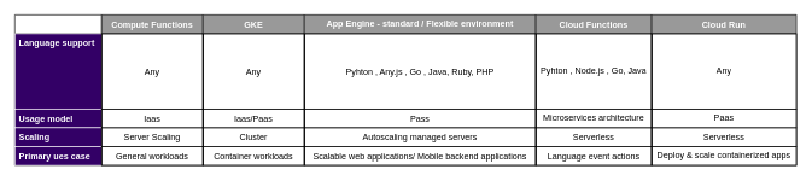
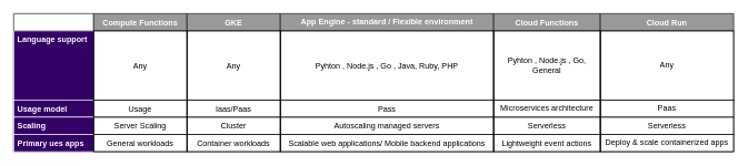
- <mxCell id="18" value="Pyhton , Any.js , Go , Java, Ruby, PHP" style="text;strokeColor=default;fillColor=none;align=center;verticalAlign=middle;spacingLeft=4;spacingRight=4;overflow=hidden;rotatable=0;points=[[0,0.5],[1,0.5]];portConstraint=eastwest;" vertex="1" parent="17"><mxGeometry y="26" width="320" height="104" as="geometry" /></mxCell>
+ <mxCell id="18" value="Pyhton , Node.js , Go , Java, Ruby, PHP" style="text;strokeColor=default;fillColor=none;align=center;verticalAlign=middle;spacingLeft=4;spacingRight=4;overflow=hidden;rotatable=0;points=[[0,0.5],[1,0.5]];portConstraint=eastwest;" vertex="1" parent="17"><mxGeometry y="26" width="320" height="104" as="geometry" /></mxCell>
- <mxCell id="23" value="Pyhton , Node.js , Go, Java" style="text;strokeColor=default;fillColor=none;align=center;verticalAlign=middle;spacingLeft=4;spacingRight=4;overflow=hidden;rotatable=0;points=[[0,0.5],[1,0.5]];portConstraint=eastwest;whiteSpace=wrap;" vertex="1" parent="22"><mxGeometry y="26" width="160" height="104" as="geometry" /></mxCell>
+ <mxCell id="23" value="Pyhton , Node.js , Go, General" style="text;strokeColor=default;fillColor=none;align=center;verticalAlign=middle;spacingLeft=4;spacingRight=4;overflow=hidden;rotatable=0;points=[[0,0.5],[1,0.5]];portConstraint=eastwest;whiteSpace=wrap;" vertex="1" parent="22"><mxGeometry y="26" width="160" height="104" as="geometry" /></mxCell>
- <mxCell id="9" value="Iaas" style="text;strokeColor=default;fillColor=none;align=center;verticalAlign=middle;spacingLeft=4;spacingRight=4;overflow=hidden;rotatable=0;points=[[0,0.5],[1,0.5]];portConstraint=eastwest;" vertex="1" parent="7"><mxGeometry y="130" width="140" height="26" as="geometry" /></mxCell>
+ <mxCell id="9" value="Usage" style="text;strokeColor=default;fillColor=none;align=center;verticalAlign=middle;spacingLeft=4;spacingRight=4;overflow=hidden;rotatable=0;points=[[0,0.5],[1,0.5]];portConstraint=eastwest;" vertex="1" parent="7"><mxGeometry y="130" width="140" height="26" as="geometry" /></mxCell>
- <mxCell id="6" value="Primary ues case" style="text;strokeColor=#FFFFFF;fillColor=#330066;align=left;verticalAlign=top;spacingLeft=4;spacingRight=4;overflow=hidden;rotatable=0;points=[[0,0.5],[1,0.5]];portConstraint=eastwest;fontColor=#FFFFFF;fontStyle=1" vertex="1" parent="2"><mxGeometry y="182" width="120" height="26" as="geometry" /></mxCell>
+ <mxCell id="6" value="Primary ues apps" style="text;strokeColor=#FFFFFF;fillColor=#330066;align=left;verticalAlign=top;spacingLeft=4;spacingRight=4;overflow=hidden;rotatable=0;points=[[0,0.5],[1,0.5]];portConstraint=eastwest;fontColor=#FFFFFF;fontStyle=1" vertex="1" parent="2"><mxGeometry y="182" width="120" height="26" as="geometry" /></mxCell>
- <mxCell id="26" value="Language event actions" style="text;strokeColor=default;fillColor=none;align=center;verticalAlign=middle;spacingLeft=4;spacingRight=4;overflow=hidden;rotatable=0;points=[[0,0.5],[1,0.5]];portConstraint=eastwest;" vertex="1" parent="22"><mxGeometry y="182" width="160" height="26" as="geometry" /></mxCell>
+ <mxCell id="26" value="Lightweight event actions" style="text;strokeColor=default;fillColor=none;align=center;verticalAlign=middle;spacingLeft=4;spacingRight=4;overflow=hidden;rotatable=0;points=[[0,0.5],[1,0.5]];portConstraint=eastwest;" vertex="1" parent="22"><mxGeometry y="182" width="160" height="26" as="geometry" /></mxCell>
